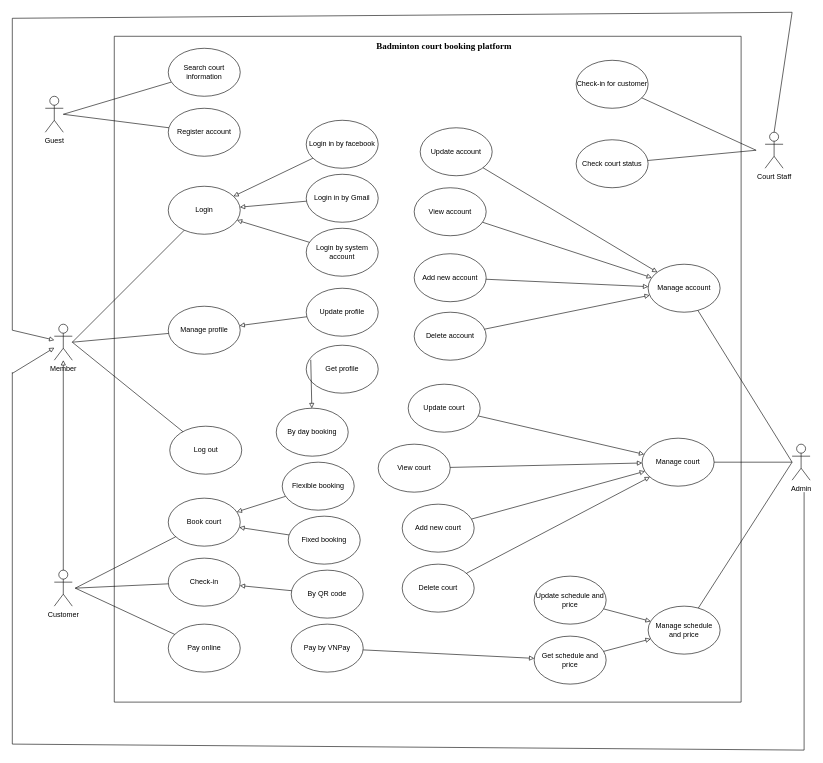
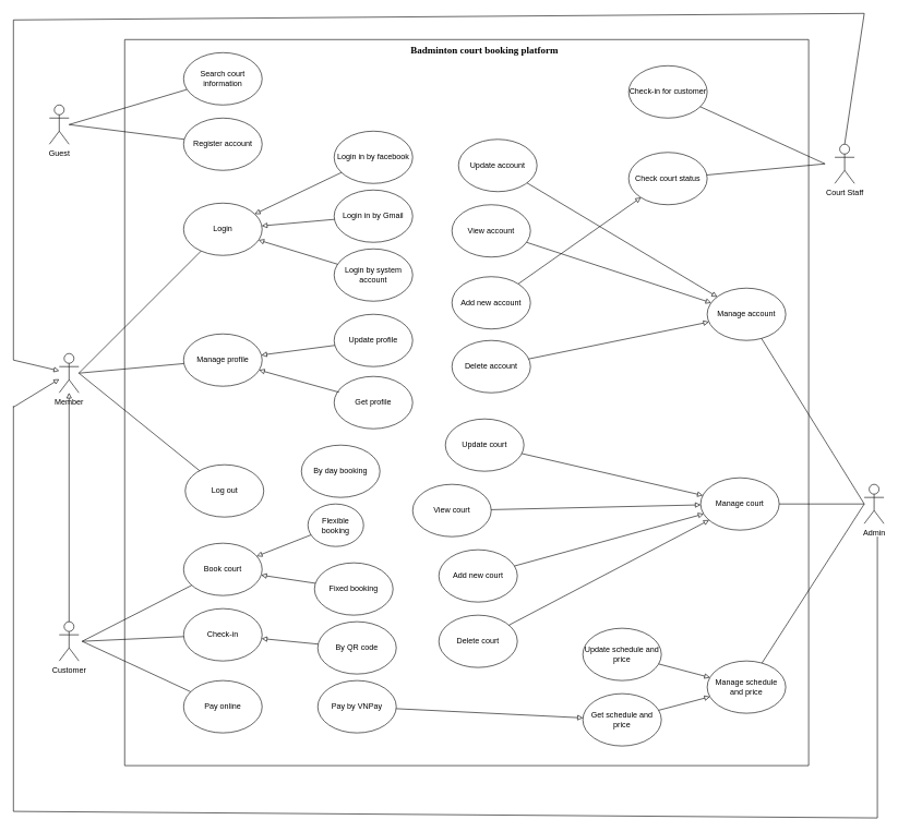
- <mxCell id="57" value="" style="endArrow=block;html=1;rounded=0;endFill=0;" parent="2" source="55" target="15" edge="1"><mxGeometry width="50" height="50" relative="1" as="geometry"><mxPoint x="130" y="458.5" as="sourcePoint" /><mxPoint x="821" y="377.5" as="targetPoint" /></mxGeometry></mxCell>
+ <mxCell id="57" value="" style="endArrow=block;html=1;rounded=0;endFill=0;" parent="2" source="55" target="62" edge="1"><mxGeometry width="50" height="50" relative="1" as="geometry"><mxPoint x="130" y="458.5" as="sourcePoint" /><mxPoint x="821" y="377.5" as="targetPoint" /></mxGeometry></mxCell>
- <mxCell id="29" value="" style="endArrow=block;html=1;rounded=0;endFill=0;exitX=0.063;exitY=0.303;exitDx=0;exitDy=0;exitPerimeter=0;" parent="2" source="27" target="65" edge="1"><mxGeometry width="50" height="50" relative="1" as="geometry"><mxPoint x="275" y="475" as="sourcePoint" /><mxPoint x="205" y="495" as="targetPoint" /></mxGeometry></mxCell>
+ <mxCell id="29" value="" style="endArrow=block;html=1;rounded=0;endFill=0;exitX=0.063;exitY=0.303;exitDx=0;exitDy=0;exitPerimeter=0;" parent="2" source="27" target="25" edge="1"><mxGeometry width="50" height="50" relative="1" as="geometry"><mxPoint x="275" y="475" as="sourcePoint" /><mxPoint x="205" y="495" as="targetPoint" /></mxGeometry></mxCell>
- <mxCell id="66" value="Flexible booking" style="ellipse;whiteSpace=wrap;html=1;" vertex="1" parent="2"><mxGeometry x="280" y="710" width="120" height="80" as="geometry" /></mxCell>
+ <mxCell id="66" value="Flexible booking" style="ellipse;whiteSpace=wrap;html=1;" vertex="1" parent="2"><mxGeometry x="280" y="710" width="85" height="65" as="geometry" /></mxCell>
